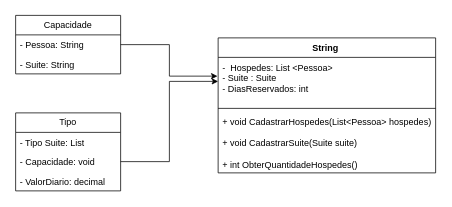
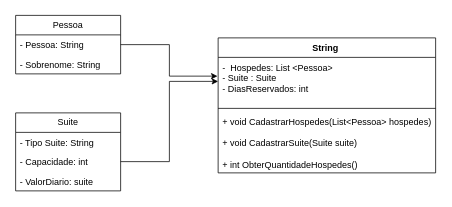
- <mxCell id="2" value="Capacidade" style="swimlane;fontStyle=0;childLayout=stackLayout;horizontal=1;startSize=26;fillColor=none;horizontalStack=0;resizeParent=1;resizeParentMax=0;resizeLast=0;collapsible=1;marginBottom=0;whiteSpace=wrap;html=1;" vertex="1" parent="1"><mxGeometry x="20" y="20" width="140" height="78" as="geometry" /></mxCell>
+ <mxCell id="2" value="Pessoa" style="swimlane;fontStyle=0;childLayout=stackLayout;horizontal=1;startSize=26;fillColor=none;horizontalStack=0;resizeParent=1;resizeParentMax=0;resizeLast=0;collapsible=1;marginBottom=0;whiteSpace=wrap;html=1;" vertex="1" parent="1"><mxGeometry x="20" y="20" width="140" height="78" as="geometry" /></mxCell>
- <mxCell id="4" value="- Suite: String" style="text;strokeColor=none;fillColor=none;align=left;verticalAlign=top;spacingLeft=4;spacingRight=4;overflow=hidden;rotatable=0;points=[[0,0.5],[1,0.5]];portConstraint=eastwest;whiteSpace=wrap;html=1;" vertex="1" parent="2"><mxGeometry y="52" width="140" height="26" as="geometry" /></mxCell>
+ <mxCell id="4" value="- Sobrenome: String" style="text;strokeColor=none;fillColor=none;align=left;verticalAlign=top;spacingLeft=4;spacingRight=4;overflow=hidden;rotatable=0;points=[[0,0.5],[1,0.5]];portConstraint=eastwest;whiteSpace=wrap;html=1;" vertex="1" parent="2"><mxGeometry y="52" width="140" height="26" as="geometry" /></mxCell>
- <mxCell id="5" value="Tipo" style="swimlane;fontStyle=0;childLayout=stackLayout;horizontal=1;startSize=26;fillColor=none;horizontalStack=0;resizeParent=1;resizeParentMax=0;resizeLast=0;collapsible=1;marginBottom=0;whiteSpace=wrap;html=1;" vertex="1" parent="1"><mxGeometry x="20" y="150" width="140" height="104" as="geometry" /></mxCell>
+ <mxCell id="5" value="Suite" style="swimlane;fontStyle=0;childLayout=stackLayout;horizontal=1;startSize=26;fillColor=none;horizontalStack=0;resizeParent=1;resizeParentMax=0;resizeLast=0;collapsible=1;marginBottom=0;whiteSpace=wrap;html=1;" vertex="1" parent="1"><mxGeometry x="20" y="150" width="140" height="104" as="geometry" /></mxCell>
- <mxCell id="6" value="- Tipo Suite: List&lt;br&gt;" style="text;strokeColor=none;fillColor=none;align=left;verticalAlign=top;spacingLeft=4;spacingRight=4;overflow=hidden;rotatable=0;points=[[0,0.5],[1,0.5]];portConstraint=eastwest;whiteSpace=wrap;html=1;" vertex="1" parent="5"><mxGeometry y="26" width="140" height="26" as="geometry" /></mxCell>
+ <mxCell id="6" value="- Tipo Suite: String&lt;br&gt;" style="text;strokeColor=none;fillColor=none;align=left;verticalAlign=top;spacingLeft=4;spacingRight=4;overflow=hidden;rotatable=0;points=[[0,0.5],[1,0.5]];portConstraint=eastwest;whiteSpace=wrap;html=1;" vertex="1" parent="5"><mxGeometry y="26" width="140" height="26" as="geometry" /></mxCell>
- <mxCell id="7" value="- Capacidade: void" style="text;strokeColor=none;fillColor=none;align=left;verticalAlign=top;spacingLeft=4;spacingRight=4;overflow=hidden;rotatable=0;points=[[0,0.5],[1,0.5]];portConstraint=eastwest;whiteSpace=wrap;html=1;" vertex="1" parent="5"><mxGeometry y="52" width="140" height="26" as="geometry" /></mxCell>
+ <mxCell id="7" value="- Capacidade: int" style="text;strokeColor=none;fillColor=none;align=left;verticalAlign=top;spacingLeft=4;spacingRight=4;overflow=hidden;rotatable=0;points=[[0,0.5],[1,0.5]];portConstraint=eastwest;whiteSpace=wrap;html=1;" vertex="1" parent="5"><mxGeometry y="52" width="140" height="26" as="geometry" /></mxCell>
- <mxCell id="8" value="- ValorDiario: decimal" style="text;strokeColor=none;fillColor=none;align=left;verticalAlign=top;spacingLeft=4;spacingRight=4;overflow=hidden;rotatable=0;points=[[0,0.5],[1,0.5]];portConstraint=eastwest;whiteSpace=wrap;html=1;" vertex="1" parent="5"><mxGeometry y="78" width="140" height="26" as="geometry" /></mxCell>
+ <mxCell id="8" value="- ValorDiario: suite" style="text;strokeColor=none;fillColor=none;align=left;verticalAlign=top;spacingLeft=4;spacingRight=4;overflow=hidden;rotatable=0;points=[[0,0.5],[1,0.5]];portConstraint=eastwest;whiteSpace=wrap;html=1;" vertex="1" parent="5"><mxGeometry y="78" width="140" height="26" as="geometry" /></mxCell>
